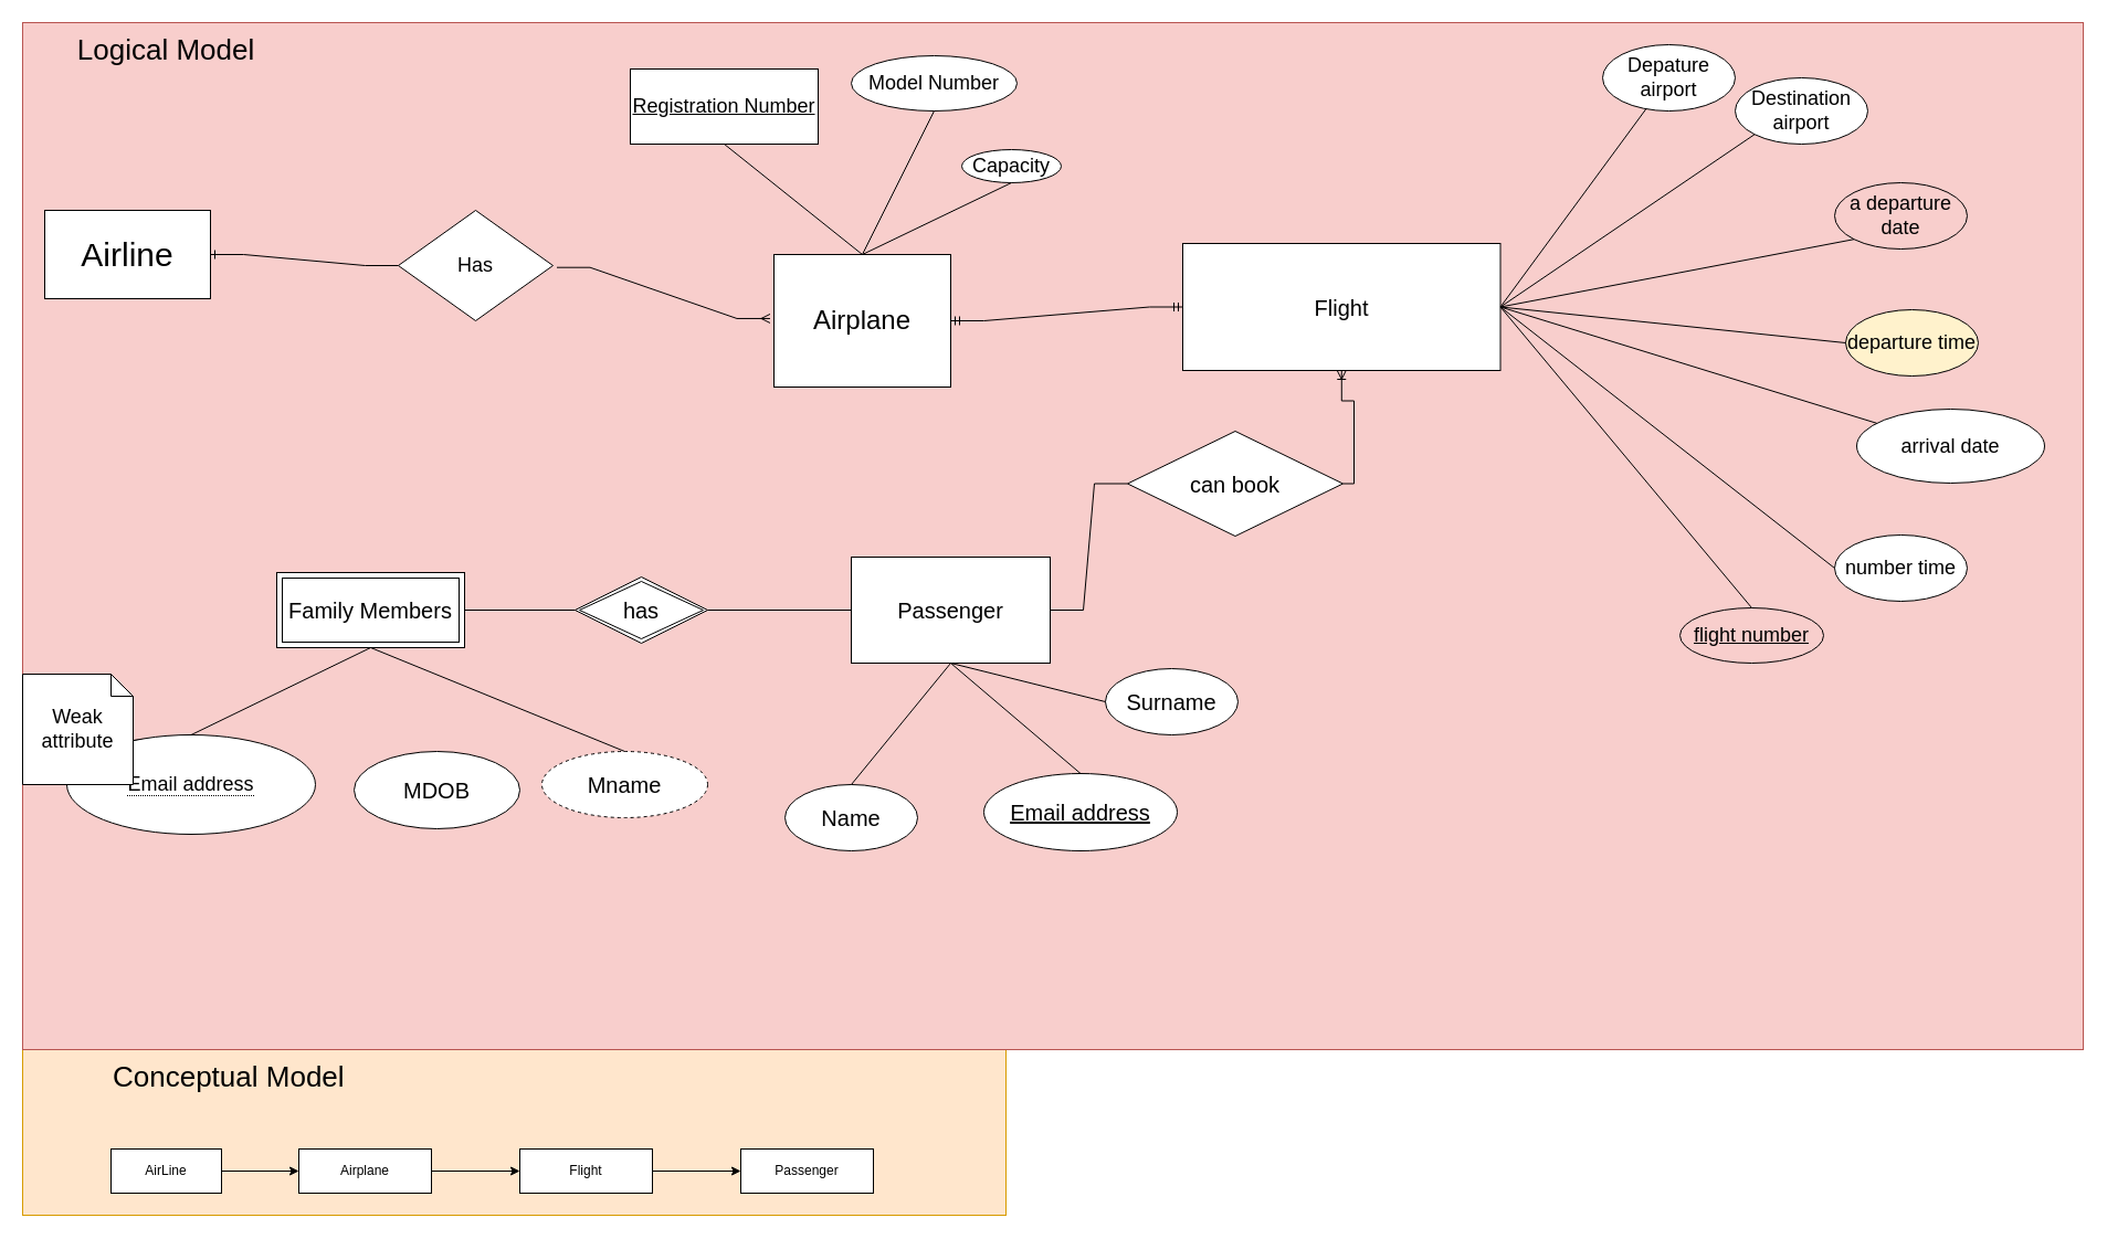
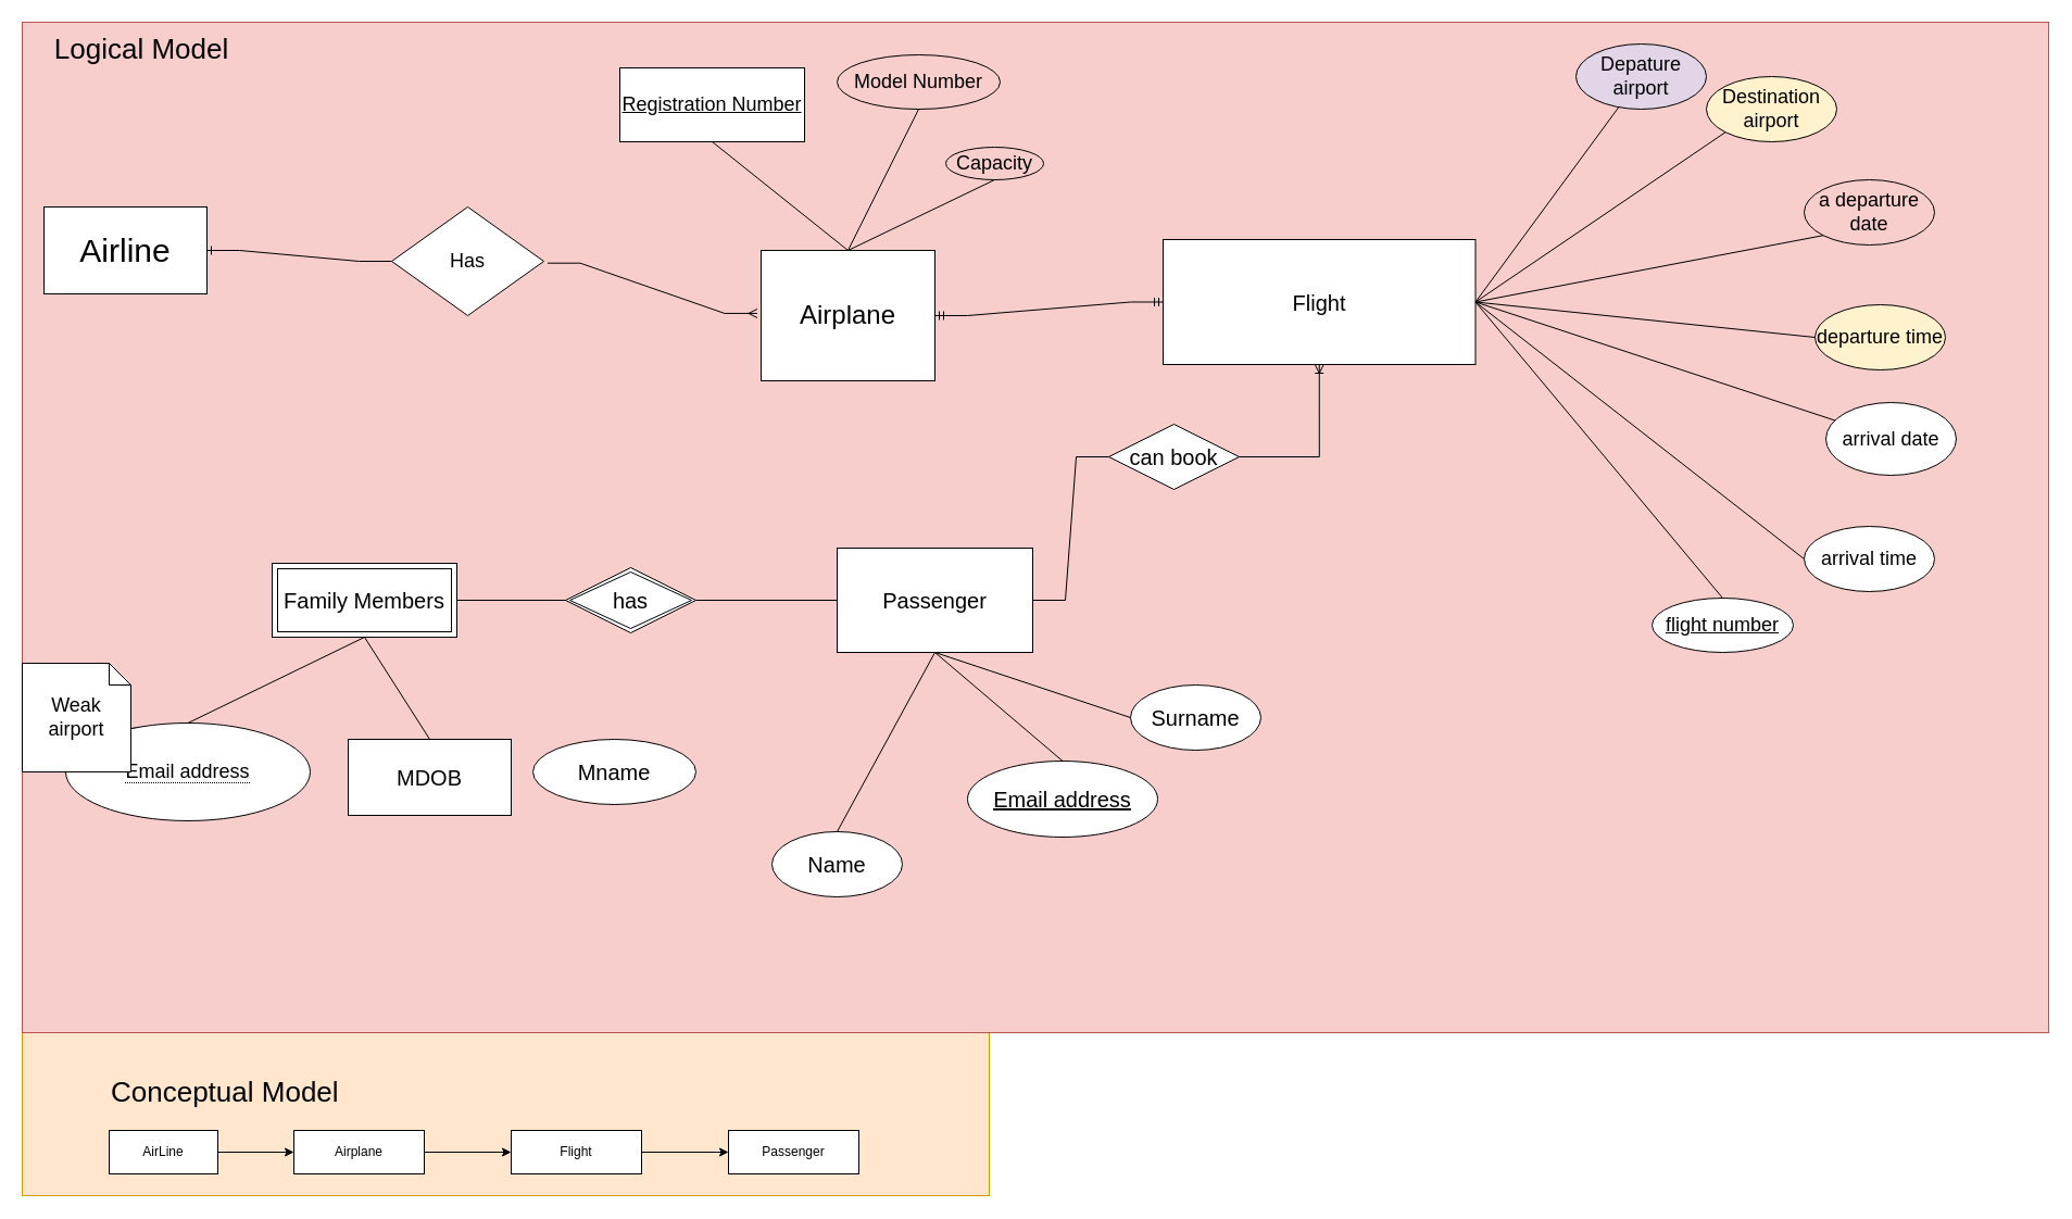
- <mxCell id="34" value="Logical Model" style="text;html=1;strokeColor=none;fillColor=none;align=center;verticalAlign=middle;whiteSpace=wrap;rounded=0;fontSize=26;" parent="1" vertex="1"><mxGeometry x="50" y="30" width="200" height="30" as="geometry" /></mxCell>
+ <mxCell id="34" value="Logical Model" style="text;html=1;strokeColor=none;fillColor=none;align=center;verticalAlign=middle;whiteSpace=wrap;rounded=0;fontSize=26;" parent="1" vertex="1"><mxGeometry x="30" y="30" width="200" height="30" as="geometry" /></mxCell>
- <mxCell id="17" value="Depature airport" style="ellipse;whiteSpace=wrap;html=1;fontSize=18;" parent="1" vertex="1"><mxGeometry x="1450" y="40" width="120" height="60" as="geometry" /></mxCell>
+ <mxCell id="17" value="Depature airport" style="ellipse;whiteSpace=wrap;html=1;fontSize=18;fillColor=#e1d5e7;" parent="1" vertex="1"><mxGeometry x="1450" y="40" width="120" height="60" as="geometry" /></mxCell>
- <mxCell id="9" value="Model Number" style="ellipse;whiteSpace=wrap;html=1;align=center;fontSize=18;" parent="1" vertex="1"><mxGeometry x="770" y="50" width="150" height="50" as="geometry" /></mxCell>
+ <mxCell id="9" value="Model Number" style="ellipse;whiteSpace=wrap;html=1;align=center;fontSize=18;fillColor=#f8cecc;" parent="1" vertex="1"><mxGeometry x="770" y="50" width="150" height="50" as="geometry" /></mxCell>
- <mxCell id="18" value="&lt;div style=&quot;font-size: 18px;&quot;&gt;Destination airport&lt;/div&gt;" style="ellipse;whiteSpace=wrap;html=1;fontSize=18;" parent="1" vertex="1"><mxGeometry x="1570" y="70" width="120" height="60" as="geometry" /></mxCell>
+ <mxCell id="18" value="&lt;div style=&quot;font-size: 18px;&quot;&gt;Destination airport&lt;/div&gt;" style="ellipse;whiteSpace=wrap;html=1;fontSize=18;fillColor=#fff2cc;" parent="1" vertex="1"><mxGeometry x="1570" y="70" width="120" height="60" as="geometry" /></mxCell>
- <mxCell id="10" value="Capacity" style="ellipse;whiteSpace=wrap;html=1;align=center;fontSize=18;" parent="1" vertex="1"><mxGeometry x="870" y="135" width="90" height="30" as="geometry" /></mxCell>
+ <mxCell id="10" value="Capacity" style="ellipse;whiteSpace=wrap;html=1;align=center;fontSize=18;fillColor=#f8cecc;" parent="1" vertex="1"><mxGeometry x="870" y="135" width="90" height="30" as="geometry" /></mxCell>
- <mxCell id="21" value="arrival date" style="ellipse;whiteSpace=wrap;html=1;fontSize=18;" parent="1" vertex="1"><mxGeometry x="1680" y="370" width="170" height="67" as="geometry" /></mxCell>
+ <mxCell id="21" value="arrival date" style="ellipse;whiteSpace=wrap;html=1;fontSize=18;" parent="1" vertex="1"><mxGeometry x="1680" y="370" width="120" height="67" as="geometry" /></mxCell>
- <mxCell id="42" value="can book" style="shape=rhombus;perimeter=rhombusPerimeter;whiteSpace=wrap;html=1;align=center;strokeWidth=1;fontSize=20;" vertex="1" parent="1"><mxGeometry x="1020" y="390" width="195" height="95" as="geometry" /></mxCell>
+ <mxCell id="42" value="can book" style="shape=rhombus;perimeter=rhombusPerimeter;whiteSpace=wrap;html=1;align=center;strokeWidth=1;fontSize=20;" vertex="1" parent="1"><mxGeometry x="1020" y="390" width="120" height="60" as="geometry" /></mxCell>
- <mxCell id="22" value="number time" style="ellipse;whiteSpace=wrap;html=1;fontSize=18;" parent="1" vertex="1"><mxGeometry x="1660" y="484" width="120" height="60" as="geometry" /></mxCell>
+ <mxCell id="22" value="arrival time" style="ellipse;whiteSpace=wrap;html=1;fontSize=18;" parent="1" vertex="1"><mxGeometry x="1660" y="484" width="120" height="60" as="geometry" /></mxCell>
- <mxCell id="23" value="flight number" style="ellipse;whiteSpace=wrap;html=1;align=center;fontStyle=4;fontSize=18;fillColor=#f8cecc;" parent="1" vertex="1"><mxGeometry x="1520" y="550" width="130" height="50" as="geometry" /></mxCell>
+ <mxCell id="23" value="flight number" style="ellipse;whiteSpace=wrap;html=1;align=center;fontStyle=4;fontSize=18;" parent="1" vertex="1"><mxGeometry x="1520" y="550" width="130" height="50" as="geometry" /></mxCell>
- <mxCell id="56" value="" style="endArrow=none;html=1;rounded=0;fontSize=20;jumpSize=6;exitX=0.5;exitY=1;exitDx=0;exitDy=0;entryX=0.5;entryY=0;entryDx=0;entryDy=0;" edge="1" parent="1" source="53" target="55"><mxGeometry relative="1" as="geometry"><mxPoint x="370" y="630" as="sourcePoint" /><mxPoint x="530" y="630" as="targetPoint" /></mxGeometry></mxCell>
+ <mxCell id="58" value="" style="endArrow=none;html=1;rounded=0;fontSize=20;jumpSize=6;exitX=0.5;exitY=1;exitDx=0;exitDy=0;entryX=0.5;entryY=0;entryDx=0;entryDy=0;" edge="1" parent="1" source="53" target="59"><mxGeometry relative="1" as="geometry"><mxPoint x="260" y="750" as="sourcePoint" /><mxPoint x="360" y="710" as="targetPoint" /></mxGeometry></mxCell>
- <mxCell id="14" value="Surname" style="ellipse;whiteSpace=wrap;html=1;fontSize=20;" parent="1" vertex="1"><mxGeometry x="1000" y="605" width="120" height="60" as="geometry" /></mxCell>
+ <mxCell id="14" value="Surname" style="ellipse;whiteSpace=wrap;html=1;fontSize=20;" parent="1" vertex="1"><mxGeometry x="1040" y="630" width="120" height="60" as="geometry" /></mxCell>
- <mxCell id="62" value="Weak attribute" style="shape=note;size=20;whiteSpace=wrap;html=1;strokeWidth=1;fontSize=18;" vertex="1" parent="1"><mxGeometry x="20" y="610" width="100" height="100" as="geometry" /></mxCell>
+ <mxCell id="62" value="Weak airport" style="shape=note;size=20;whiteSpace=wrap;html=1;strokeWidth=1;fontSize=18;" vertex="1" parent="1"><mxGeometry x="20" y="610" width="100" height="100" as="geometry" /></mxCell>
- <mxCell id="55" value="Mname" style="ellipse;whiteSpace=wrap;html=1;align=center;strokeWidth=1;fontSize=20;dashed=1;" vertex="1" parent="1"><mxGeometry x="490" y="680" width="150" height="60" as="geometry" /></mxCell>
+ <mxCell id="55" value="Mname" style="ellipse;whiteSpace=wrap;html=1;align=center;strokeWidth=1;fontSize=20;" vertex="1" parent="1"><mxGeometry x="490" y="680" width="150" height="60" as="geometry" /></mxCell>
- <mxCell id="59" value="MDOB" style="ellipse;whiteSpace=wrap;html=1;align=center;strokeWidth=1;fontSize=20;" vertex="1" parent="1"><mxGeometry x="320" y="680" width="150" height="70" as="geometry" /></mxCell>
+ <mxCell id="59" value="MDOB" style="whiteSpace=wrap;html=1;align=center;strokeWidth=1;fontSize=20;rounded=0;" vertex="1" parent="1"><mxGeometry x="320" y="680" width="150" height="70" as="geometry" /></mxCell>
- <mxCell id="13" value="Name" style="ellipse;whiteSpace=wrap;html=1;fontSize=20;" parent="1" vertex="1"><mxGeometry x="710" y="710" width="120" height="60" as="geometry" /></mxCell>
+ <mxCell id="13" value="Name" style="ellipse;whiteSpace=wrap;html=1;fontSize=20;" parent="1" vertex="1"><mxGeometry x="710" y="765" width="120" height="60" as="geometry" /></mxCell>
- <mxCell id="33" value="Conceptual Model" style="text;html=1;strokeColor=none;fillColor=none;align=left;verticalAlign=middle;whiteSpace=wrap;rounded=0;fontSize=26;" parent="1" vertex="1"><mxGeometry x="100" y="960" width="250" height="30" as="geometry" /></mxCell>
+ <mxCell id="33" value="Conceptual Model" style="text;html=1;strokeColor=none;fillColor=none;align=left;verticalAlign=middle;whiteSpace=wrap;rounded=0;fontSize=26;" parent="1" vertex="1"><mxGeometry x="100" y="990" width="250" height="30" as="geometry" /></mxCell>
